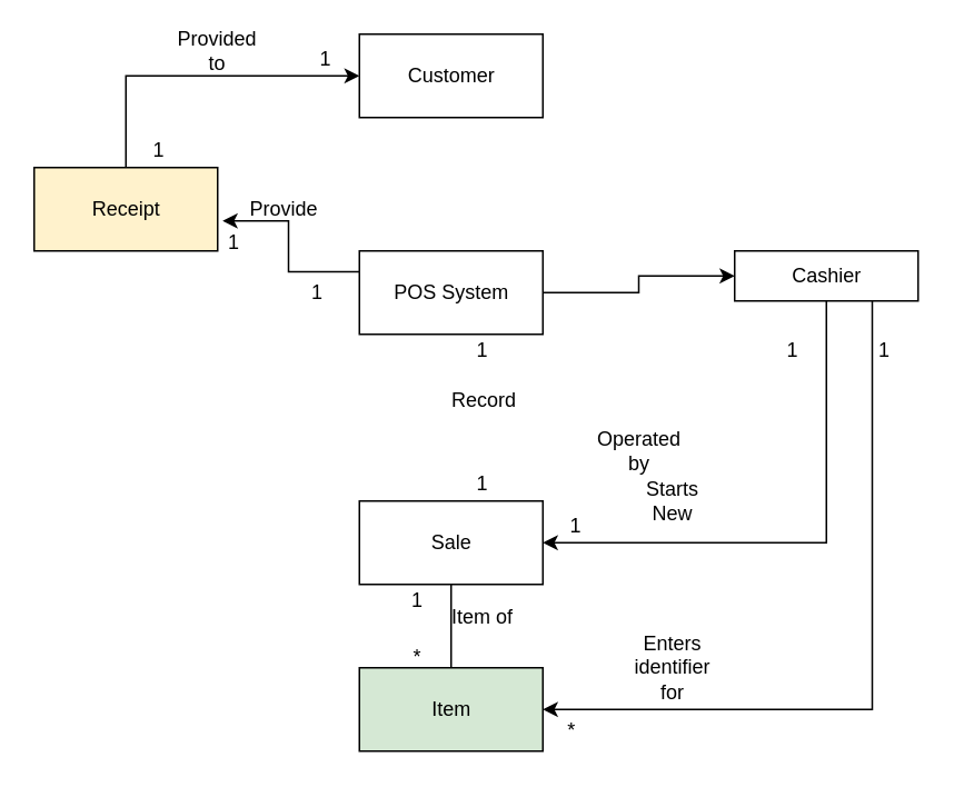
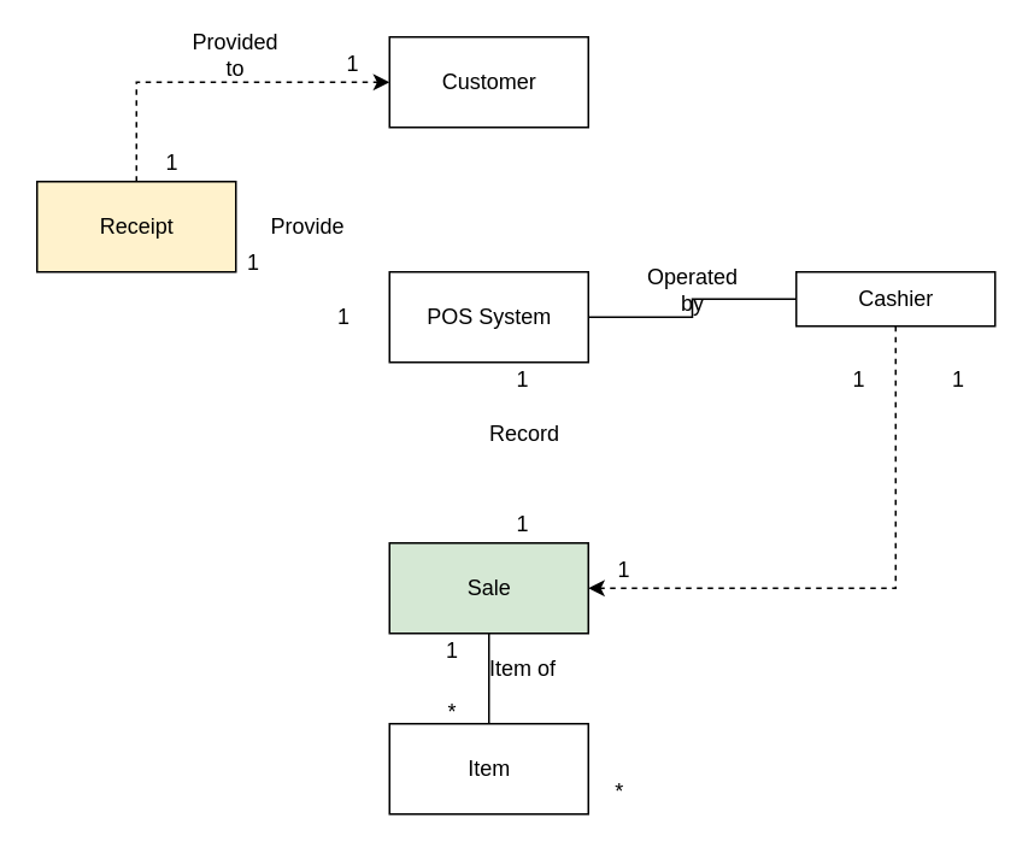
- <mxCell id="12" parent="1" target="11" edge="1" style="edgeStyle=orthogonalEdgeStyle;rounded=0;orthogonalLoop=1;jettySize=auto;html=1;exitX=0.5;exitY=0;exitDx=0;exitDy=0;entryX=0;entryY=0.5;entryDx=0;entryDy=0;" source="13"><mxGeometry as="geometry" relative="1" /></mxCell>
+ <mxCell id="12" parent="1" target="11" edge="1" style="edgeStyle=orthogonalEdgeStyle;rounded=0;orthogonalLoop=1;jettySize=auto;html=1;exitX=0.5;exitY=0;exitDx=0;exitDy=0;entryX=0;entryY=0.5;entryDx=0;entryDy=0;dashed=1;" source="13"><mxGeometry as="geometry" relative="1" /></mxCell>
- <mxCell id="2" parent="1" target="13" edge="1" style="edgeStyle=orthogonalEdgeStyle;rounded=0;orthogonalLoop=1;jettySize=auto;html=1;exitX=0;exitY=0.25;exitDx=0;exitDy=0;entryX=1.027;entryY=0.64;entryDx=0;entryDy=0;entryPerimeter=0;" source="4"><mxGeometry as="geometry" relative="1" /></mxCell>
- <mxCell id="3" parent="1" target="7" edge="1" style="edgeStyle=orthogonalEdgeStyle;rounded=0;orthogonalLoop=1;jettySize=auto;html=1;exitX=1;exitY=0.5;exitDx=0;exitDy=0;entryX=0;entryY=0.5;entryDx=0;entryDy=0;" source="4"><mxGeometry as="geometry" relative="1" /></mxCell>
+ <mxCell id="3" parent="1" target="7" edge="1" style="edgeStyle=orthogonalEdgeStyle;rounded=0;orthogonalLoop=1;jettySize=auto;html=1;exitX=1;exitY=0.5;exitDx=0;exitDy=0;entryX=0;entryY=0.5;entryDx=0;entryDy=0;endArrow=none;" source="4"><mxGeometry as="geometry" relative="1" /></mxCell>
- <mxCell id="18" value="Operated by" parent="1" style="text;html=1;strokeColor=none;fillColor=none;align=center;verticalAlign=middle;whiteSpace=wrap;rounded=0;" vertex="1"><mxGeometry x="362.5" y="260" as="geometry" height="20" width="40" /></mxCell>
+ <mxCell id="18" value="Operated by" parent="1" style="text;html=1;strokeColor=none;fillColor=none;align=center;verticalAlign=middle;whiteSpace=wrap;rounded=0;" vertex="1"><mxGeometry as="geometry" y="150" x="362.5" height="20" width="40" /></mxCell>
- <mxCell id="19" value="Starts New" parent="1" style="text;html=1;strokeColor=none;fillColor=none;align=center;verticalAlign=middle;whiteSpace=wrap;rounded=0;" vertex="1"><mxGeometry as="geometry" y="290" x="382.5" height="20" width="40" /></mxCell>
- <mxCell id="9" value="Sale" parent="1" style="html=1;" vertex="1"><mxGeometry as="geometry" y="300" x="215" height="50" width="110" /></mxCell>
+ <mxCell id="9" value="Sale" parent="1" style="html=1;fillColor=#d5e8d4;" vertex="1"><mxGeometry as="geometry" y="300" x="215" height="50" width="110" /></mxCell>
- <mxCell id="5" parent="1" target="9" edge="1" style="edgeStyle=orthogonalEdgeStyle;rounded=0;orthogonalLoop=1;jettySize=auto;html=1;exitX=0.5;exitY=1;exitDx=0;exitDy=0;entryX=1;entryY=0.5;entryDx=0;entryDy=0;" source="7"><mxGeometry as="geometry" relative="1"><mxPoint as="targetPoint" y="340" x="420" /></mxGeometry></mxCell>
+ <mxCell id="5" parent="1" target="9" edge="1" style="edgeStyle=orthogonalEdgeStyle;rounded=0;orthogonalLoop=1;jettySize=auto;html=1;exitX=0.5;exitY=1;exitDx=0;exitDy=0;entryX=1;entryY=0.5;entryDx=0;entryDy=0;dashed=1;" source="7"><mxGeometry as="geometry" relative="1"><mxPoint as="targetPoint" y="340" x="420" /></mxGeometry></mxCell>
- <mxCell id="6" parent="1" target="10" edge="1" style="edgeStyle=orthogonalEdgeStyle;rounded=0;orthogonalLoop=1;jettySize=auto;html=1;exitX=0.75;exitY=1;exitDx=0;exitDy=0;entryX=1;entryY=0.5;entryDx=0;entryDy=0;" source="7"><mxGeometry as="geometry" relative="1" /></mxCell>
- <mxCell id="20" value="Enters identifier for" parent="1" style="text;html=1;strokeColor=none;fillColor=none;align=center;verticalAlign=middle;whiteSpace=wrap;rounded=0;" vertex="1"><mxGeometry as="geometry" y="390" x="382.5" height="20" width="40" /></mxCell>
- <mxCell id="10" value="Item" parent="1" style="html=1;fillColor=#d5e8d4;" vertex="1"><mxGeometry as="geometry" y="400" x="215" height="50" width="110" /></mxCell>
+ <mxCell id="10" value="Item" parent="1" style="html=1;" vertex="1"><mxGeometry as="geometry" y="400" x="215" height="50" width="110" /></mxCell>
